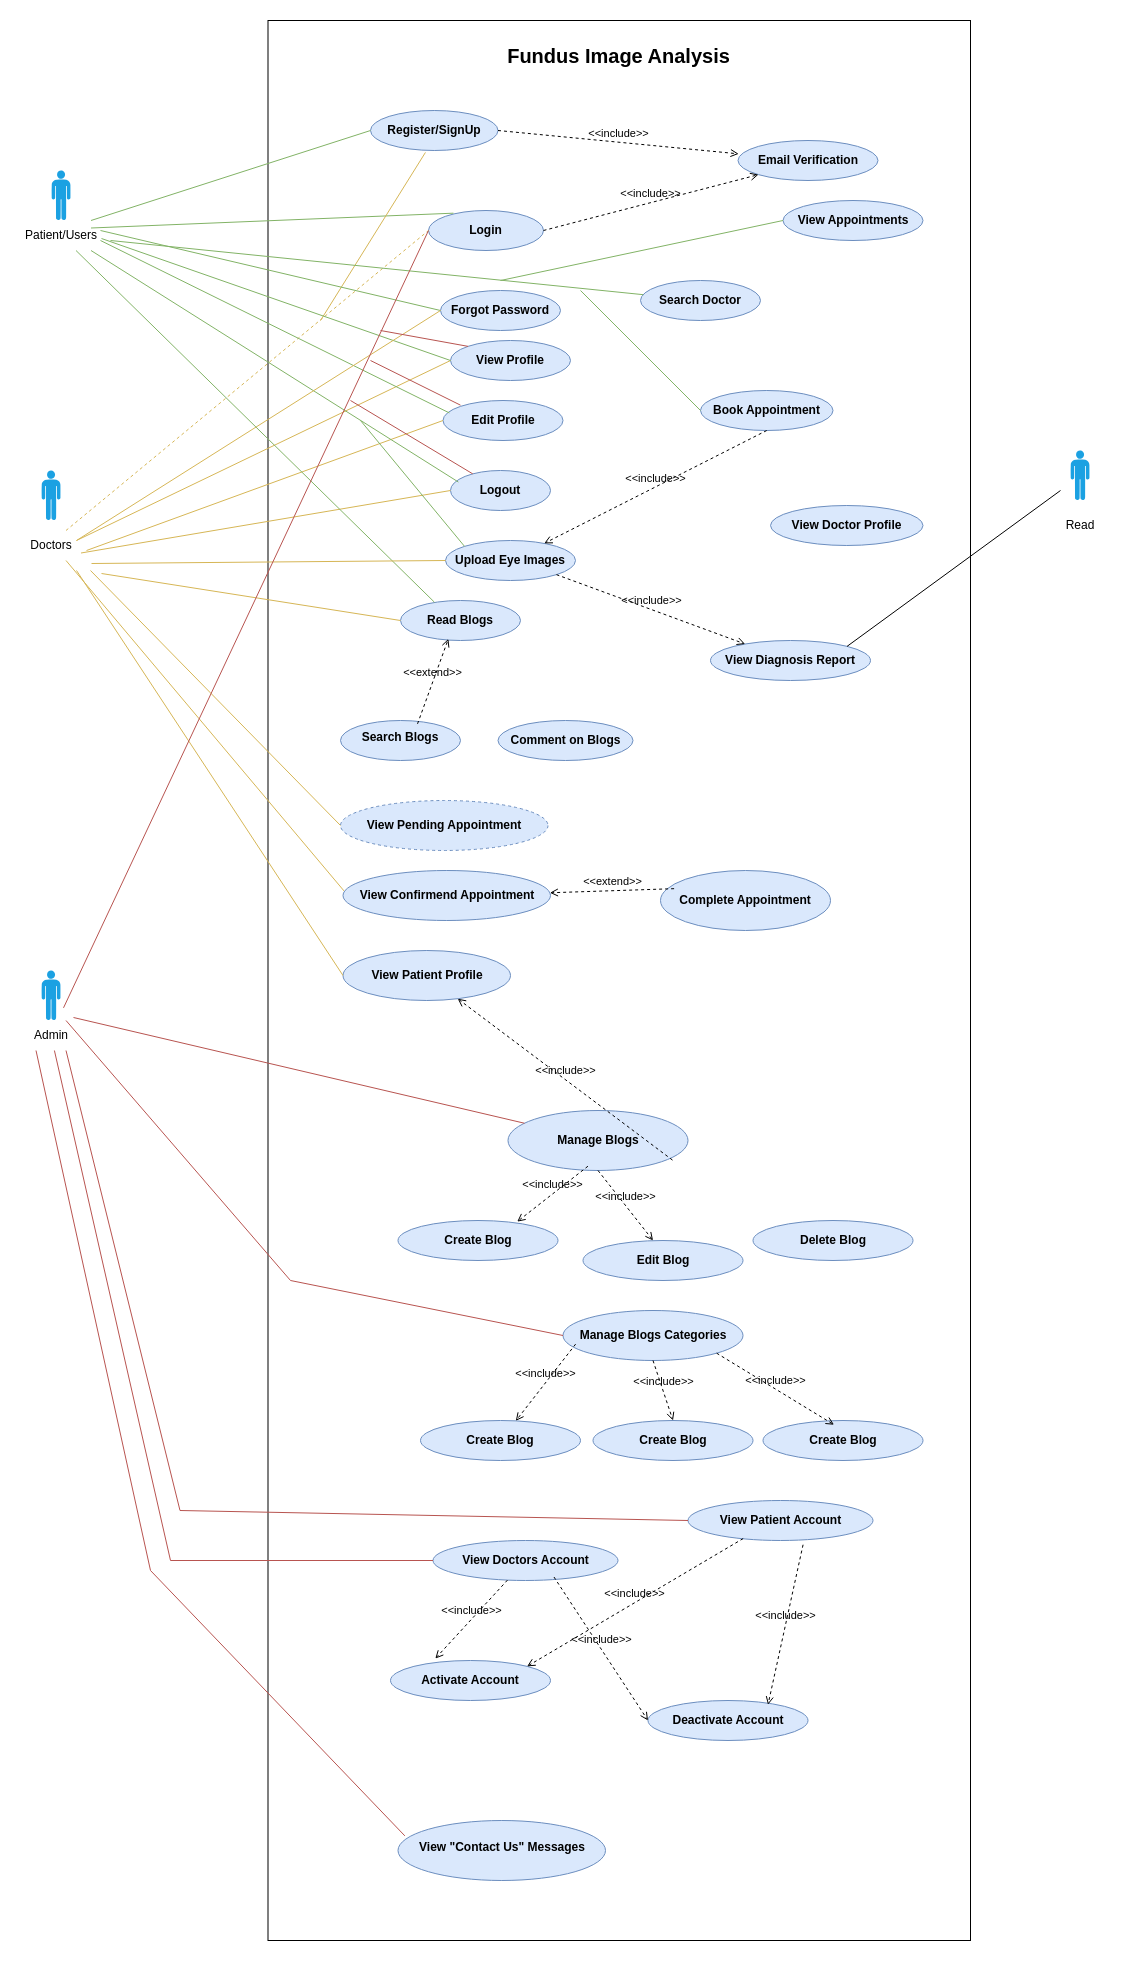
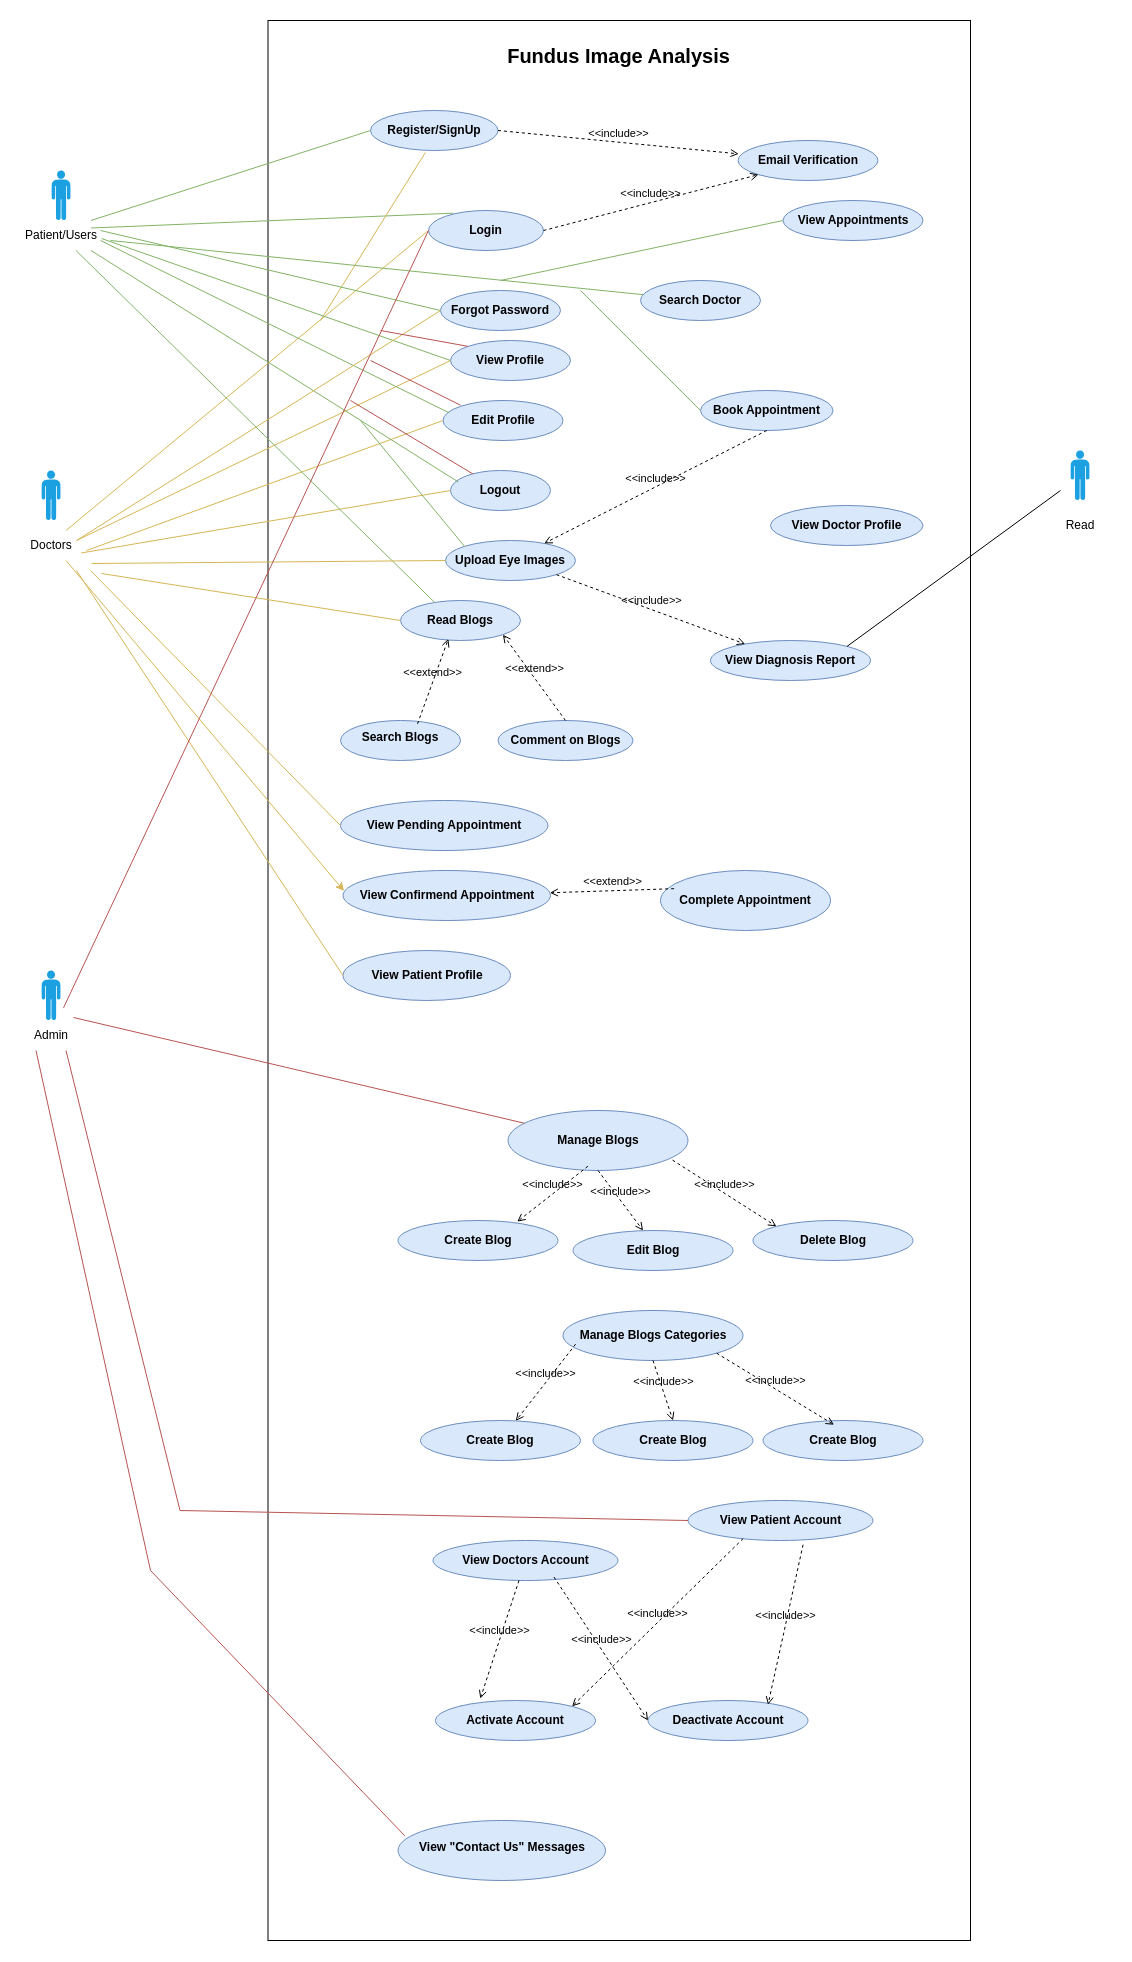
- <mxCell id="35" value="" style="endArrow=none;html=1;rounded=0;exitX=0.75;exitY=0;exitDx=0;exitDy=0;entryX=0;entryY=0.5;entryDx=0;entryDy=0;fillColor=#fff2cc;strokeColor=#d6b656;dashed=1;" edge="1" parent="1" source="3" target="11"><mxGeometry width="50" height="50" relative="1" as="geometry"><mxPoint x="101" y="230" as="sourcePoint" /><mxPoint x="380" y="140" as="targetPoint" /></mxGeometry></mxCell>
+ <mxCell id="35" value="" style="endArrow=none;html=1;rounded=0;exitX=0.75;exitY=0;exitDx=0;exitDy=0;entryX=0;entryY=0.5;entryDx=0;entryDy=0;fillColor=#fff2cc;strokeColor=#d6b656;" edge="1" parent="1" source="3" target="11"><mxGeometry width="50" height="50" relative="1" as="geometry"><mxPoint x="101" y="230" as="sourcePoint" /><mxPoint x="380" y="140" as="targetPoint" /></mxGeometry></mxCell>
+ <mxCell id="30" value="&amp;lt;&amp;lt;extend&amp;gt;&amp;gt;" style="html=1;verticalAlign=bottom;labelBackgroundColor=none;endArrow=open;endFill=0;dashed=1;rounded=0;exitX=0.5;exitY=0;exitDx=0;exitDy=0;entryX=1;entryY=1;entryDx=0;entryDy=0;" edge="1" parent="1" source="24" target="22"><mxGeometry width="160" relative="1" as="geometry"><mxPoint x="377" y="903" as="sourcePoint" /><mxPoint x="425" y="828" as="targetPoint" /></mxGeometry></mxCell>
- <mxCell id="19" value="&lt;b&gt;View Pending Appointment&lt;/b&gt;" style="ellipse;whiteSpace=wrap;html=1;fillColor=#dae8fc;strokeColor=#6c8ebf;dashed=1;" vertex="1" parent="1"><mxGeometry x="340" y="800" width="207.5" height="50" as="geometry" /></mxCell>
+ <mxCell id="19" value="&lt;b&gt;View Pending Appointment&lt;/b&gt;" style="ellipse;whiteSpace=wrap;html=1;fillColor=#dae8fc;strokeColor=#6c8ebf;" vertex="1" parent="1"><mxGeometry x="340" y="800" width="207.5" height="50" as="geometry" /></mxCell>
- <mxCell id="58" value="" style="endArrow=none;html=1;rounded=0;entryX=0.005;entryY=0.409;entryDx=0;entryDy=0;fillColor=#fff2cc;strokeColor=#d6b656;entryPerimeter=0;exitX=0.75;exitY=1;exitDx=0;exitDy=0;" edge="1" parent="1" source="3" target="57"><mxGeometry width="50" height="50" relative="1" as="geometry"><mxPoint x="100" y="580" as="sourcePoint" /><mxPoint x="350" y="835" as="targetPoint" /></mxGeometry></mxCell>
+ <mxCell id="58" value="" style="endArrow=classic;html=1;rounded=0;entryX=0.005;entryY=0.409;entryDx=0;entryDy=0;fillColor=#fff2cc;strokeColor=#d6b656;entryPerimeter=0;exitX=0.75;exitY=1;exitDx=0;exitDy=0;" edge="1" parent="1" source="3" target="57"><mxGeometry width="50" height="50" relative="1" as="geometry"><mxPoint x="100" y="580" as="sourcePoint" /><mxPoint x="350" y="835" as="targetPoint" /></mxGeometry></mxCell>
- <mxCell id="73" value="&amp;lt;&amp;lt;include&amp;gt;&amp;gt;" style="html=1;verticalAlign=bottom;labelBackgroundColor=none;endArrow=open;endFill=0;dashed=1;rounded=0;exitX=0.914;exitY=0.827;exitDx=0;exitDy=0;exitPerimeter=0;" edge="1" parent="1" source="66" target="20"><mxGeometry width="160" relative="1" as="geometry"><mxPoint x="607.5" y="1180" as="sourcePoint" /><mxPoint x="652.5" y="1240" as="targetPoint" /></mxGeometry></mxCell>
+ <mxCell id="73" value="&amp;lt;&amp;lt;include&amp;gt;&amp;gt;" style="html=1;verticalAlign=bottom;labelBackgroundColor=none;endArrow=open;endFill=0;dashed=1;rounded=0;exitX=0.914;exitY=0.827;exitDx=0;exitDy=0;entryX=0;entryY=0;entryDx=0;entryDy=0;exitPerimeter=0;" edge="1" parent="1" source="66" target="68"><mxGeometry width="160" relative="1" as="geometry"><mxPoint x="607.5" y="1180" as="sourcePoint" /><mxPoint x="652.5" y="1240" as="targetPoint" /></mxGeometry></mxCell>
- <mxCell id="90" value="" style="endArrow=none;html=1;rounded=0;exitX=0.75;exitY=0;exitDx=0;exitDy=0;fillColor=#f8cecc;strokeColor=#b85450;entryX=0;entryY=0.5;entryDx=0;entryDy=0;" edge="1" parent="1" source="7" target="74"><mxGeometry width="50" height="50" relative="1" as="geometry"><mxPoint x="83" y="1027" as="sourcePoint" /><mxPoint x="534" y="1133" as="targetPoint" /><Array as="points"><mxPoint x="290" y="1280" /></Array></mxGeometry></mxCell>
- <mxCell id="69" value="&lt;b&gt;Edit Blog&lt;/b&gt;" style="ellipse;whiteSpace=wrap;html=1;fillColor=#dae8fc;strokeColor=#6c8ebf;" vertex="1" parent="1"><mxGeometry x="582.5" y="1240" width="160" height="40" as="geometry" /></mxCell>
+ <mxCell id="69" value="&lt;b&gt;Edit Blog&lt;/b&gt;" style="ellipse;whiteSpace=wrap;html=1;fillColor=#dae8fc;strokeColor=#6c8ebf;" vertex="1" parent="1"><mxGeometry x="572.5" y="1230" width="160" height="40" as="geometry" /></mxCell>
- <mxCell id="91" value="" style="endArrow=none;html=1;rounded=0;exitX=0;exitY=0.5;exitDx=0;exitDy=0;fillColor=#f8cecc;strokeColor=#b85450;" edge="1" parent="1" source="81" target="7"><mxGeometry width="50" height="50" relative="1" as="geometry"><mxPoint x="490" y="1520" as="sourcePoint" /><mxPoint x="540" y="1470" as="targetPoint" /><Array as="points"><mxPoint x="170" y="1560" /></Array></mxGeometry></mxCell>
- <mxCell id="82" value="&lt;b&gt;Activate Account&lt;/b&gt;" style="ellipse;whiteSpace=wrap;html=1;fillColor=#dae8fc;strokeColor=#6c8ebf;" vertex="1" parent="1"><mxGeometry x="390" y="1660" width="160" height="40" as="geometry" /></mxCell>
+ <mxCell id="82" value="&lt;b&gt;Activate Account&lt;/b&gt;" style="ellipse;whiteSpace=wrap;html=1;fillColor=#dae8fc;strokeColor=#6c8ebf;" vertex="1" parent="1"><mxGeometry x="435" y="1700" width="160" height="40" as="geometry" /></mxCell>
